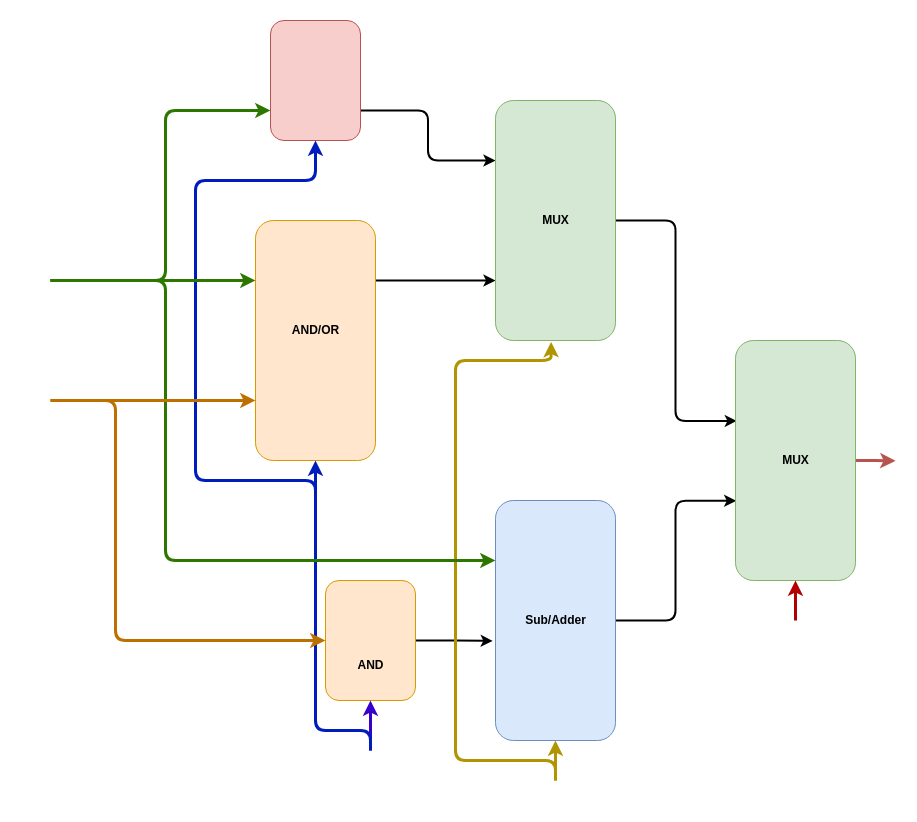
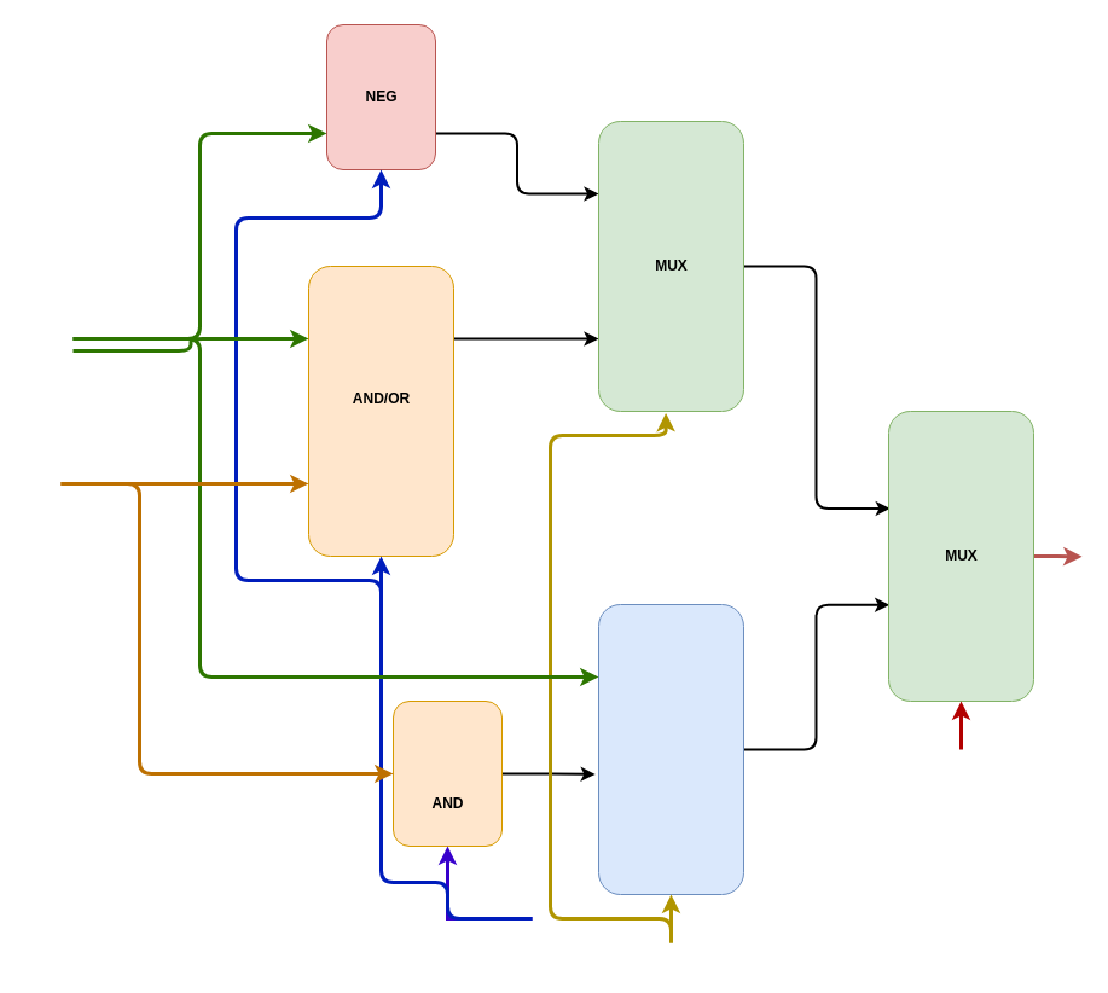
+ <mxCell id="14" value="&lt;font color=&quot;#000000&quot;&gt;&lt;b&gt;NEG&lt;/b&gt;&lt;/font&gt;" style="text;html=1;resizable=0;autosize=1;align=center;verticalAlign=middle;points=[];fillColor=none;strokeColor=none;rounded=0;" vertex="1" parent="1"><mxGeometry x="295" y="70" width="40" height="20" as="geometry" /></mxCell>
- <mxCell id="32" value="&lt;font style=&quot;font-size: 20px&quot;&gt;A&lt;/font&gt;" style="text;html=1;resizable=0;autosize=1;align=center;verticalAlign=middle;points=[];fillColor=none;strokeColor=none;rounded=0;fontColor=#FFFFFF;" vertex="1" parent="1"><mxGeometry x="20" y="270" width="30" height="20" as="geometry" /></mxCell>
+ <mxCell id="32" value="&lt;font style=&quot;font-size: 20px&quot;&gt;A&lt;/font&gt;" style="text;html=1;resizable=0;autosize=1;align=center;verticalAlign=middle;points=[];fillColor=none;strokeColor=none;rounded=0;fontColor=#FFFFFF;" vertex="1" parent="1"><mxGeometry x="30" y="280" width="30" height="20" as="geometry" /></mxCell>
- <mxCell id="17" value="&lt;font color=&quot;#000000&quot;&gt;&lt;b&gt;Sub/Adder&lt;/b&gt;&lt;/font&gt;" style="text;html=1;resizable=0;autosize=1;align=center;verticalAlign=middle;points=[];fillColor=none;strokeColor=none;rounded=0;" vertex="1" parent="1"><mxGeometry x="515" y="610" width="80" height="20" as="geometry" /></mxCell>
- <mxCell id="23" value="&lt;font color=&quot;#ffffff&quot;&gt;&lt;b&gt;S0&lt;/b&gt;&lt;/font&gt;" style="text;html=1;resizable=0;autosize=1;align=center;verticalAlign=middle;points=[];fillColor=none;strokeColor=none;rounded=0;fontColor=#000000;" vertex="1" parent="1"><mxGeometry x="355" y="750" width="30" height="20" as="geometry" /></mxCell>
+ <mxCell id="23" value="&lt;font color=&quot;#ffffff&quot;&gt;&lt;b&gt;S0&lt;/b&gt;&lt;/font&gt;" style="text;html=1;resizable=0;autosize=1;align=center;verticalAlign=middle;points=[];fillColor=none;strokeColor=none;rounded=0;fontColor=#000000;" vertex="1" parent="1"><mxGeometry x="440" y="750" width="30" height="20" as="geometry" /></mxCell>
